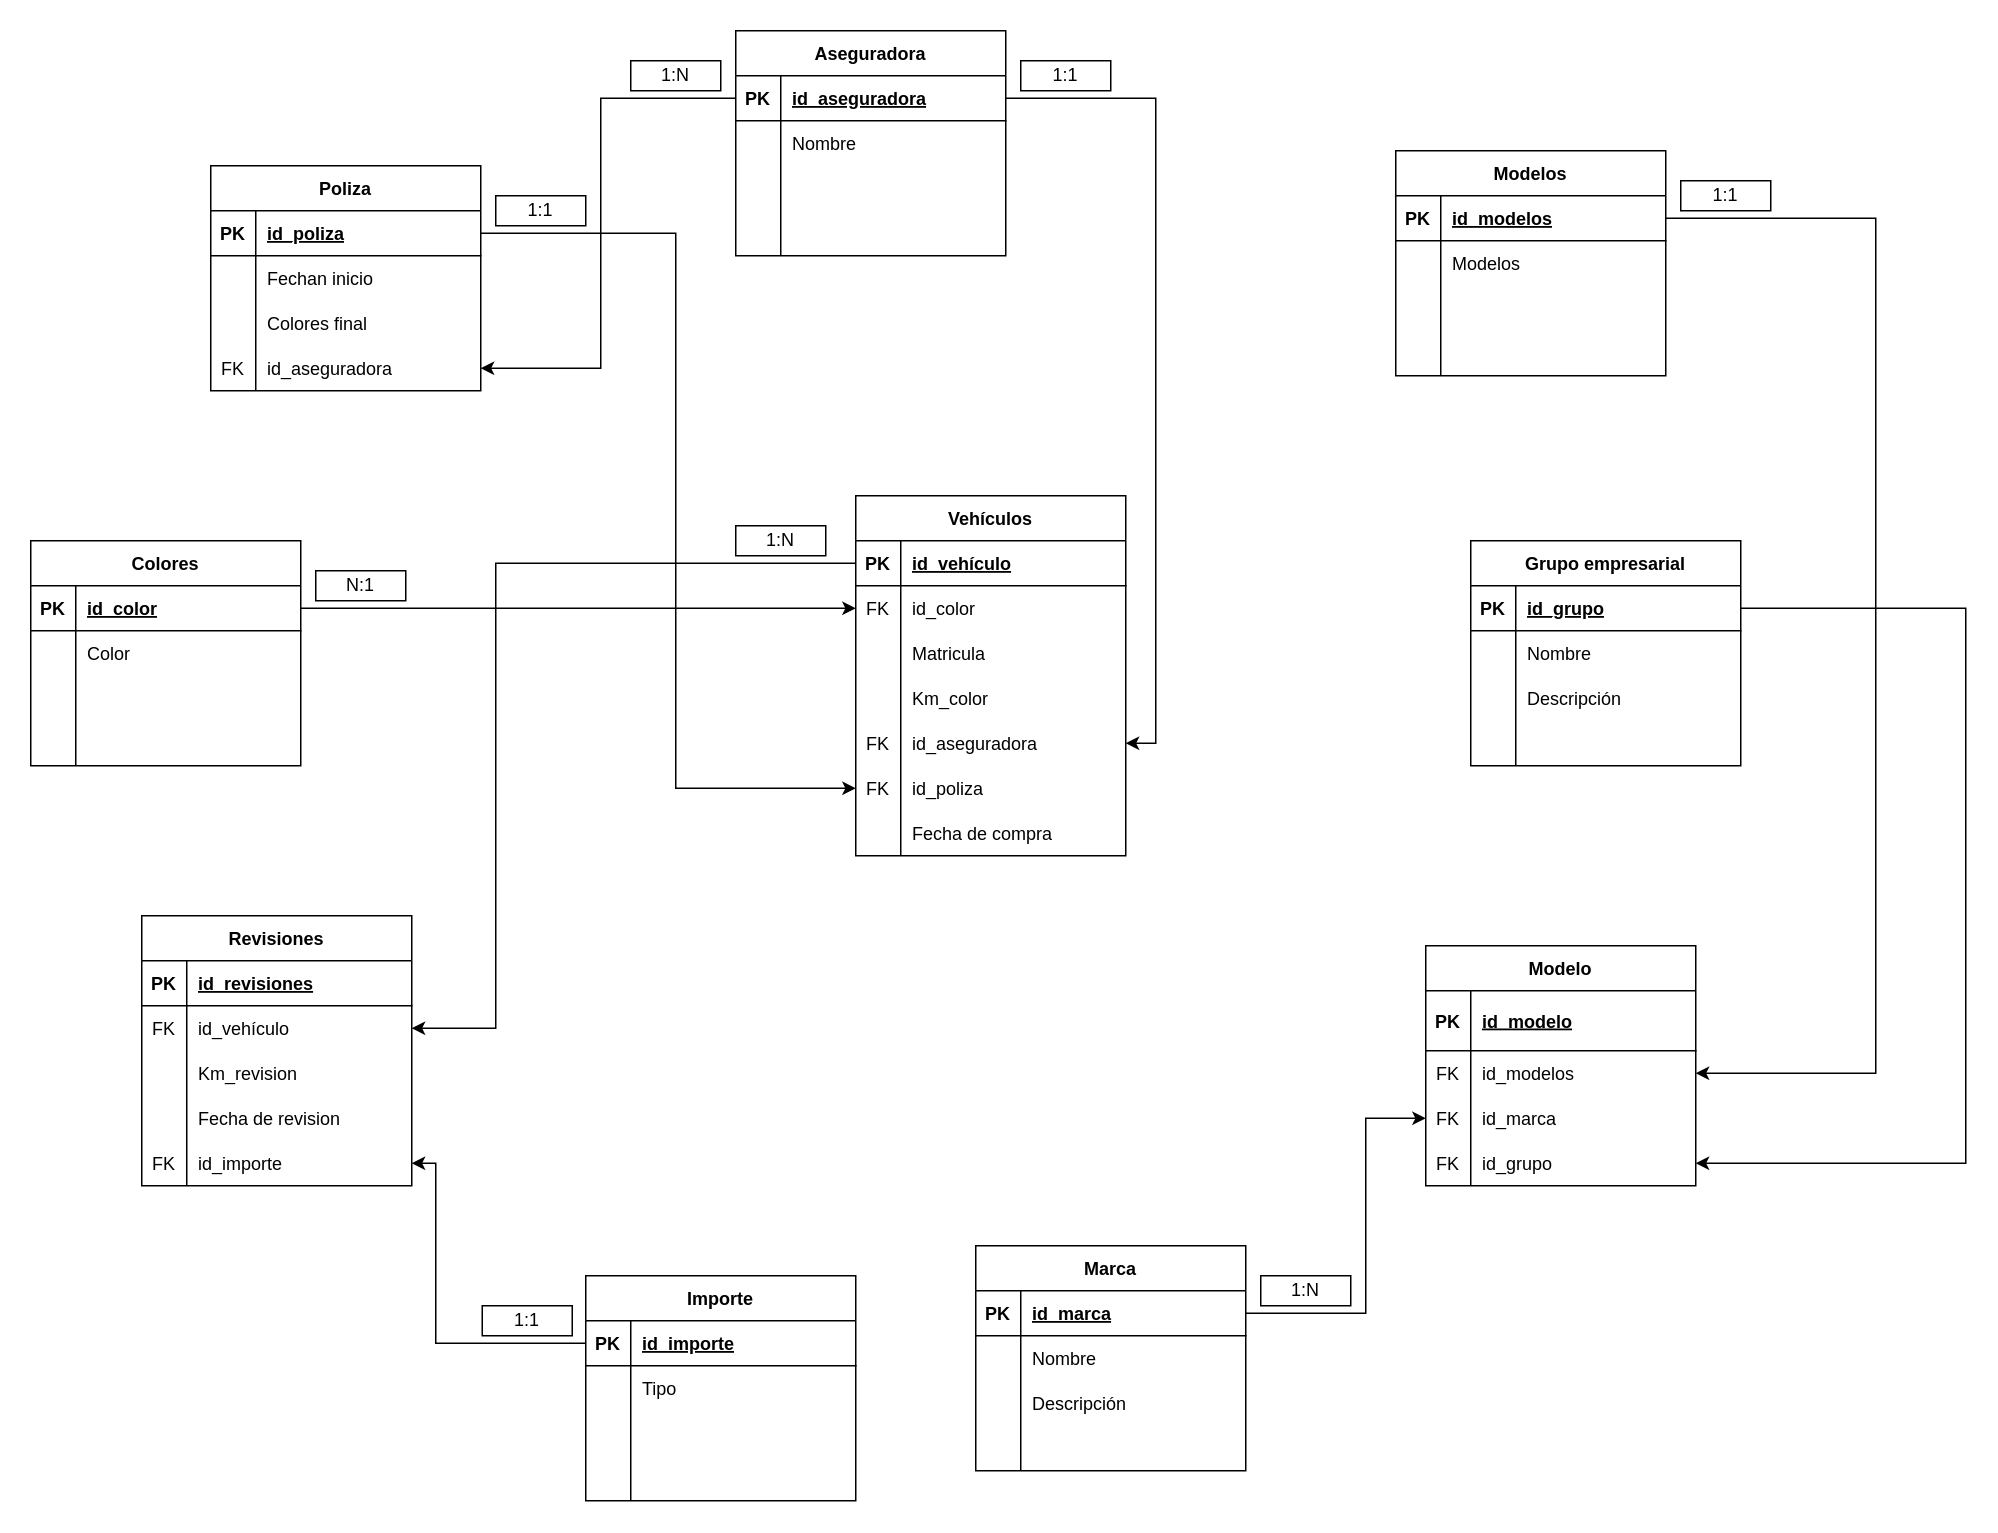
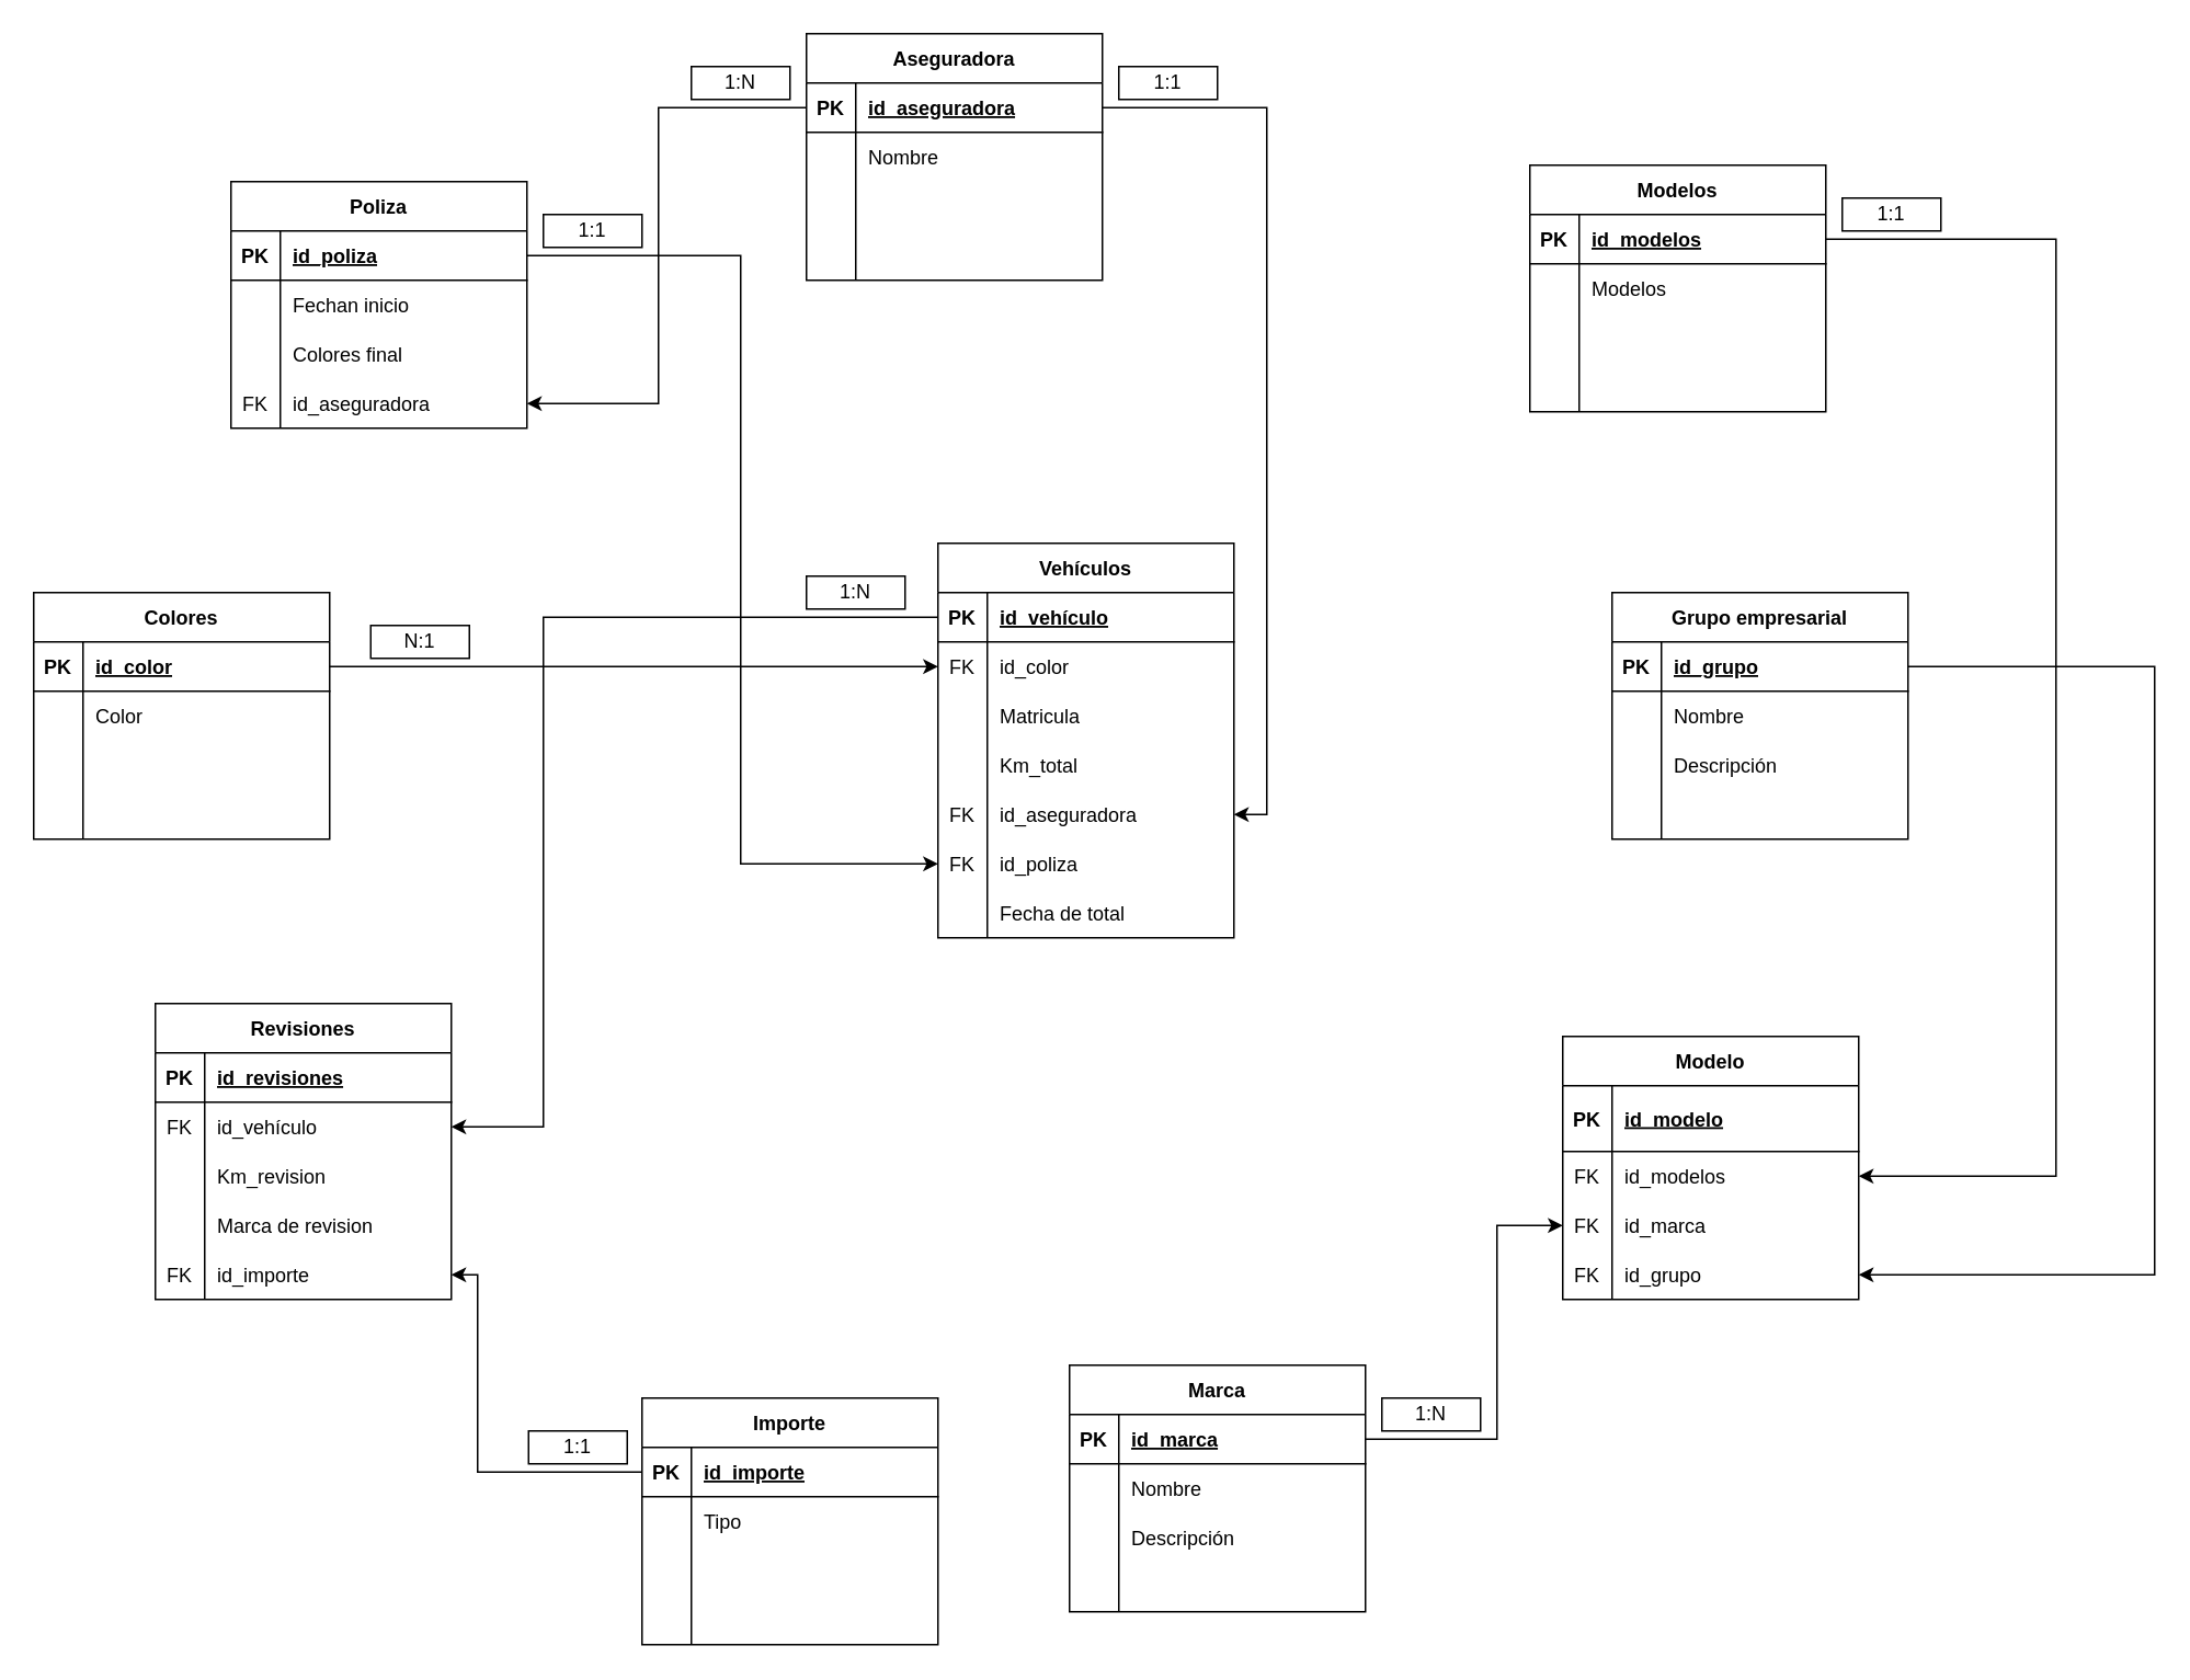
- <mxCell id="153" value="N:1" style="whiteSpace=wrap;html=1;align=center;fillStyle=auto;fillColor=#FFFFFF;" vertex="1" parent="1"><mxGeometry x="210" y="380" width="60" height="20" as="geometry" /></mxCell>
+ <mxCell id="153" value="N:1" style="whiteSpace=wrap;html=1;align=center;fillStyle=auto;fillColor=#FFFFFF;" vertex="1" parent="1"><mxGeometry x="225" y="380" width="60" height="20" as="geometry" /></mxCell>
- <mxCell id="92" value="Km_color" style="shape=partialRectangle;connectable=0;fillColor=none;top=0;left=0;bottom=0;right=0;align=left;spacingLeft=6;overflow=hidden;dashed=1;" vertex="1" parent="90"><mxGeometry x="30" width="150" height="30" as="geometry"><mxRectangle width="150" height="30" as="alternateBounds" /></mxGeometry></mxCell>
+ <mxCell id="92" value="Km_total" style="shape=partialRectangle;connectable=0;fillColor=none;top=0;left=0;bottom=0;right=0;align=left;spacingLeft=6;overflow=hidden;dashed=1;" vertex="1" parent="90"><mxGeometry x="30" width="150" height="30" as="geometry"><mxRectangle width="150" height="30" as="alternateBounds" /></mxGeometry></mxCell>
- <mxCell id="101" value="Fecha de compra" style="shape=partialRectangle;connectable=0;fillColor=none;top=0;left=0;bottom=0;right=0;align=left;spacingLeft=6;overflow=hidden;dashed=1;" vertex="1" parent="99"><mxGeometry x="30" width="150" height="30" as="geometry"><mxRectangle width="150" height="30" as="alternateBounds" /></mxGeometry></mxCell>
+ <mxCell id="101" value="Fecha de total" style="shape=partialRectangle;connectable=0;fillColor=none;top=0;left=0;bottom=0;right=0;align=left;spacingLeft=6;overflow=hidden;dashed=1;" vertex="1" parent="99"><mxGeometry x="30" width="150" height="30" as="geometry"><mxRectangle width="150" height="30" as="alternateBounds" /></mxGeometry></mxCell>
- <mxCell id="127" value="Fecha de revision" style="shape=partialRectangle;connectable=0;fillColor=none;top=0;left=0;bottom=0;right=0;align=left;spacingLeft=6;overflow=hidden;dashed=1;" vertex="1" parent="125"><mxGeometry x="30" width="150" height="30" as="geometry"><mxRectangle width="150" height="30" as="alternateBounds" /></mxGeometry></mxCell>
+ <mxCell id="127" value="Marca de revision" style="shape=partialRectangle;connectable=0;fillColor=none;top=0;left=0;bottom=0;right=0;align=left;spacingLeft=6;overflow=hidden;dashed=1;" vertex="1" parent="125"><mxGeometry x="30" width="150" height="30" as="geometry"><mxRectangle width="150" height="30" as="alternateBounds" /></mxGeometry></mxCell>
